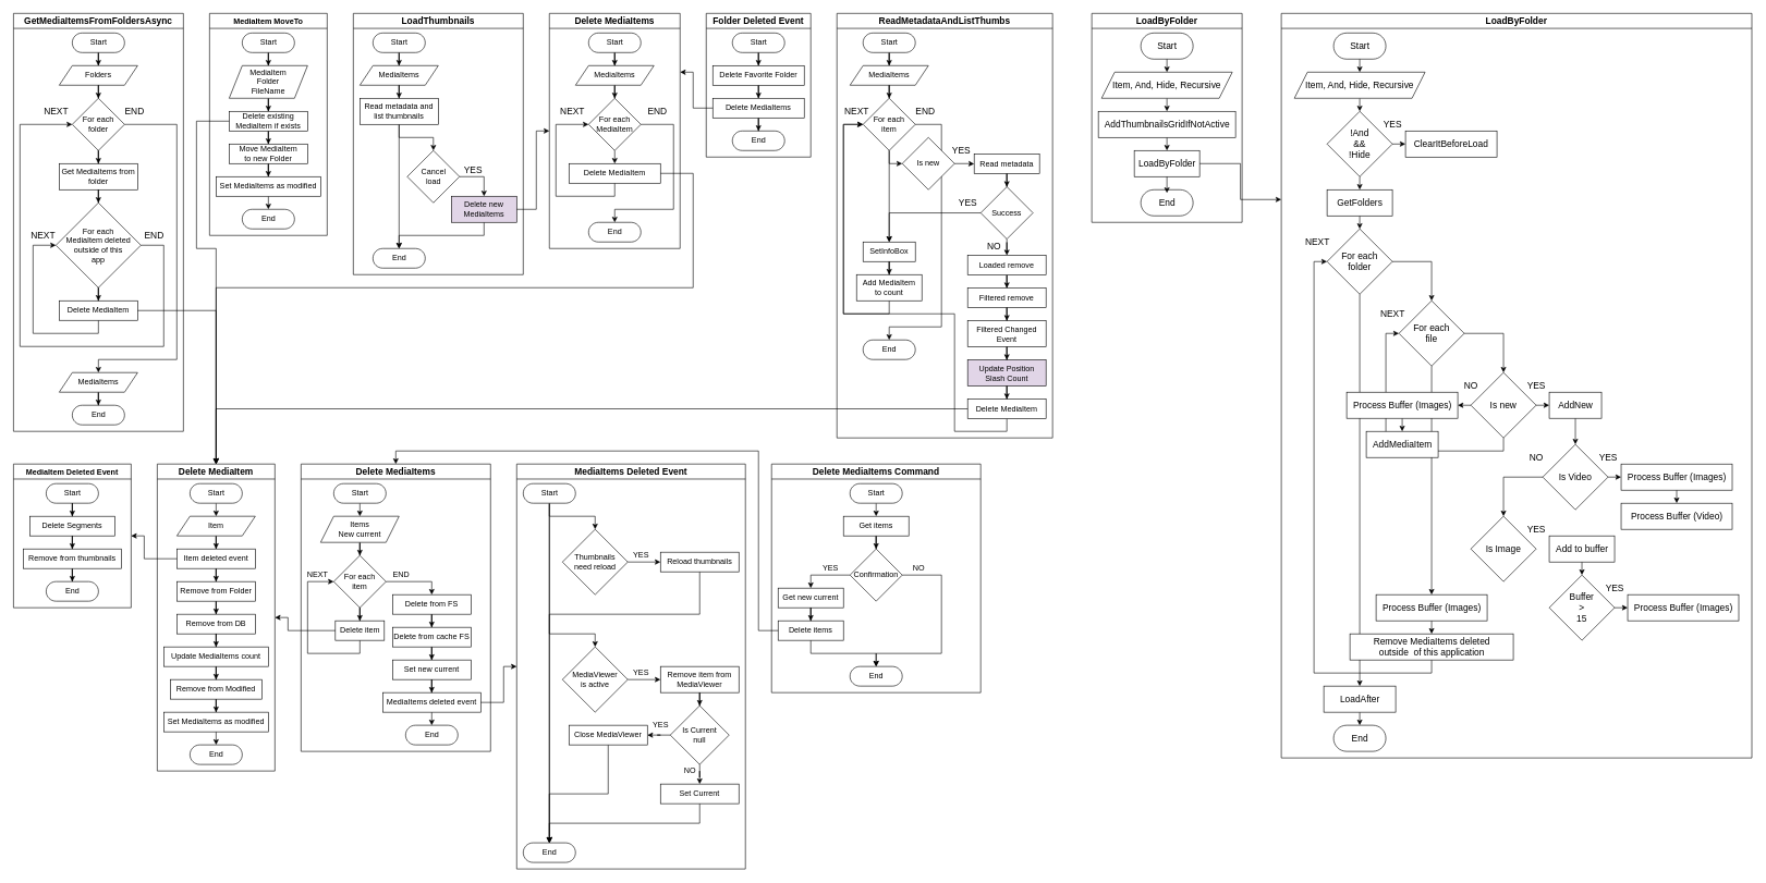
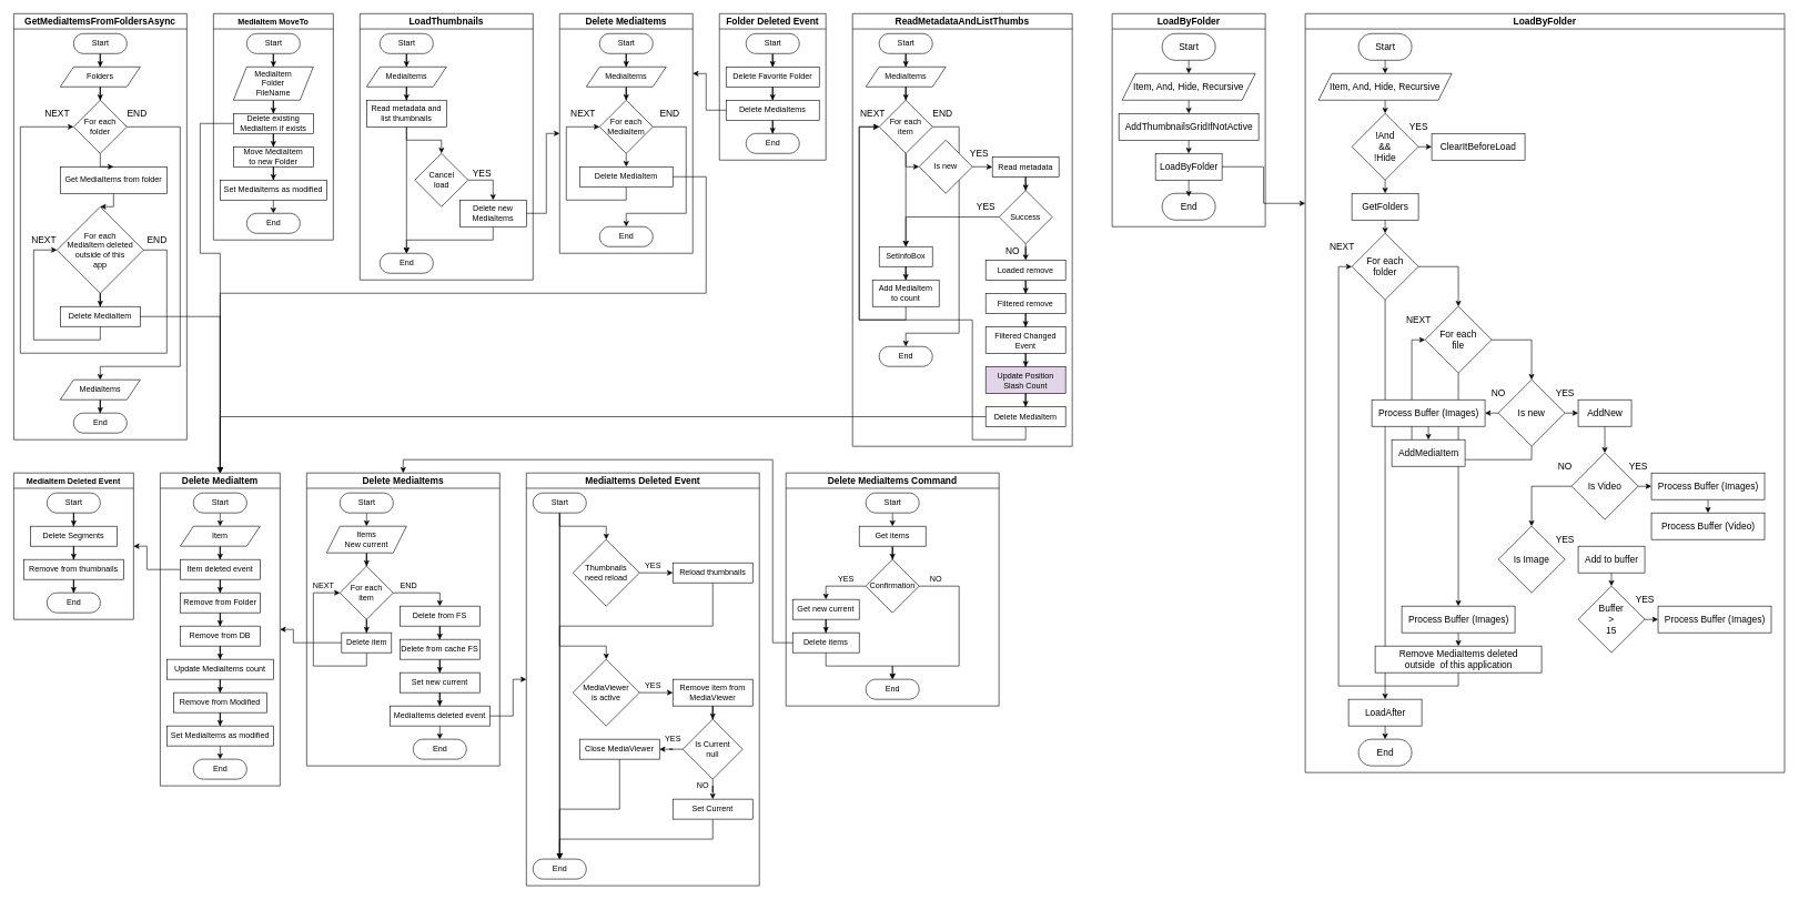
- <mxCell id="99" value="Get MediaItems from folder" style="whiteSpace=wrap;html=1;dashed=0;" parent="90" vertex="1"><mxGeometry x="69.94" y="230" width="120" height="40" as="geometry" /></mxCell>
+ <mxCell id="99" value="Get MediaItems from folder" style="whiteSpace=wrap;html=1;dashed=0;" parent="90" vertex="1"><mxGeometry x="69.94" y="230" width="160" height="40" as="geometry" /></mxCell>
- <mxCell id="147" value="Delete new MediaItems" style="whiteSpace=wrap;html=1;dashed=0;fillColor=#e1d5e7;" parent="136" vertex="1"><mxGeometry x="150" y="280" width="100" height="40" as="geometry" /></mxCell>
+ <mxCell id="147" value="Delete new MediaItems" style="whiteSpace=wrap;html=1;dashed=0;" parent="136" vertex="1"><mxGeometry x="150" y="280" width="100" height="40" as="geometry" /></mxCell>
